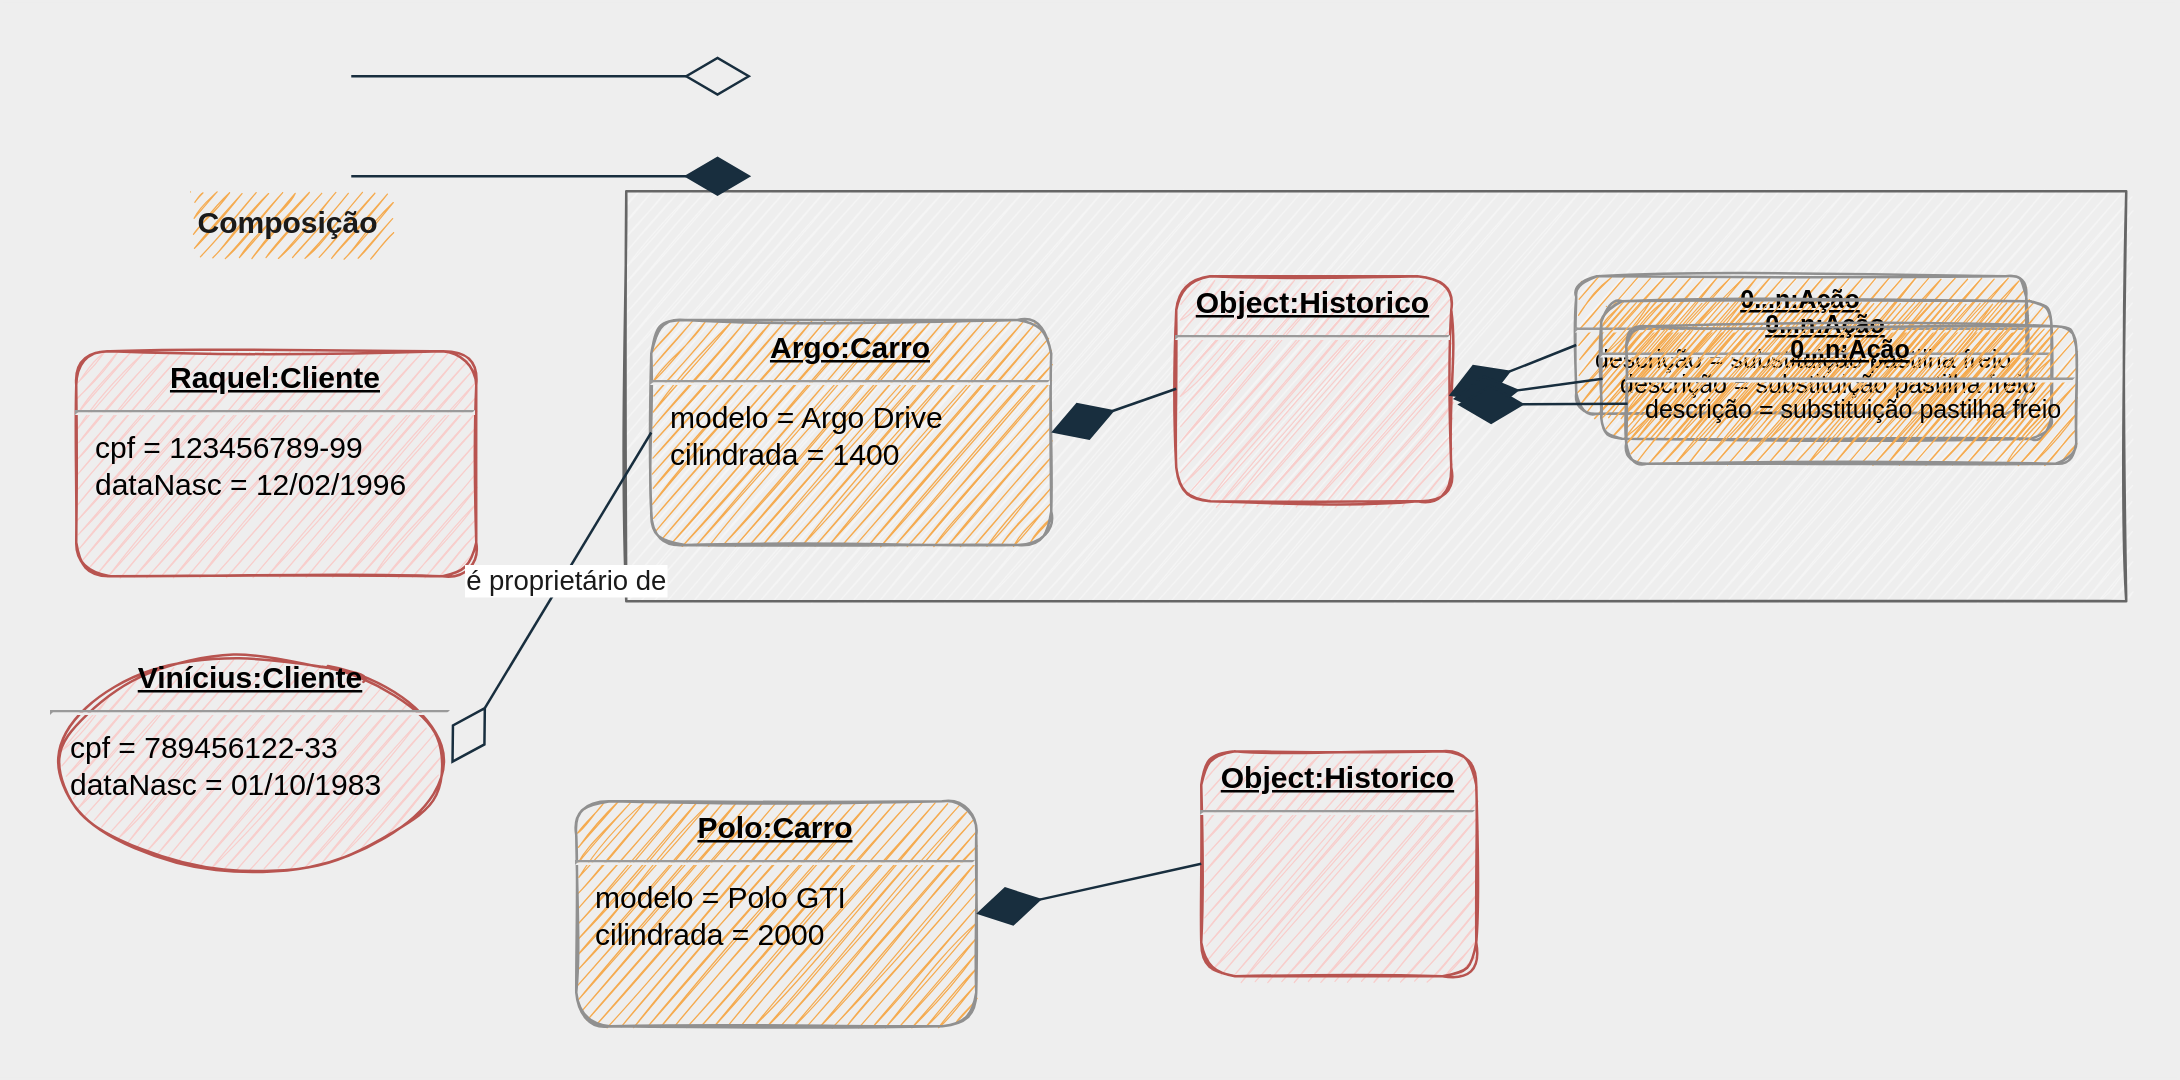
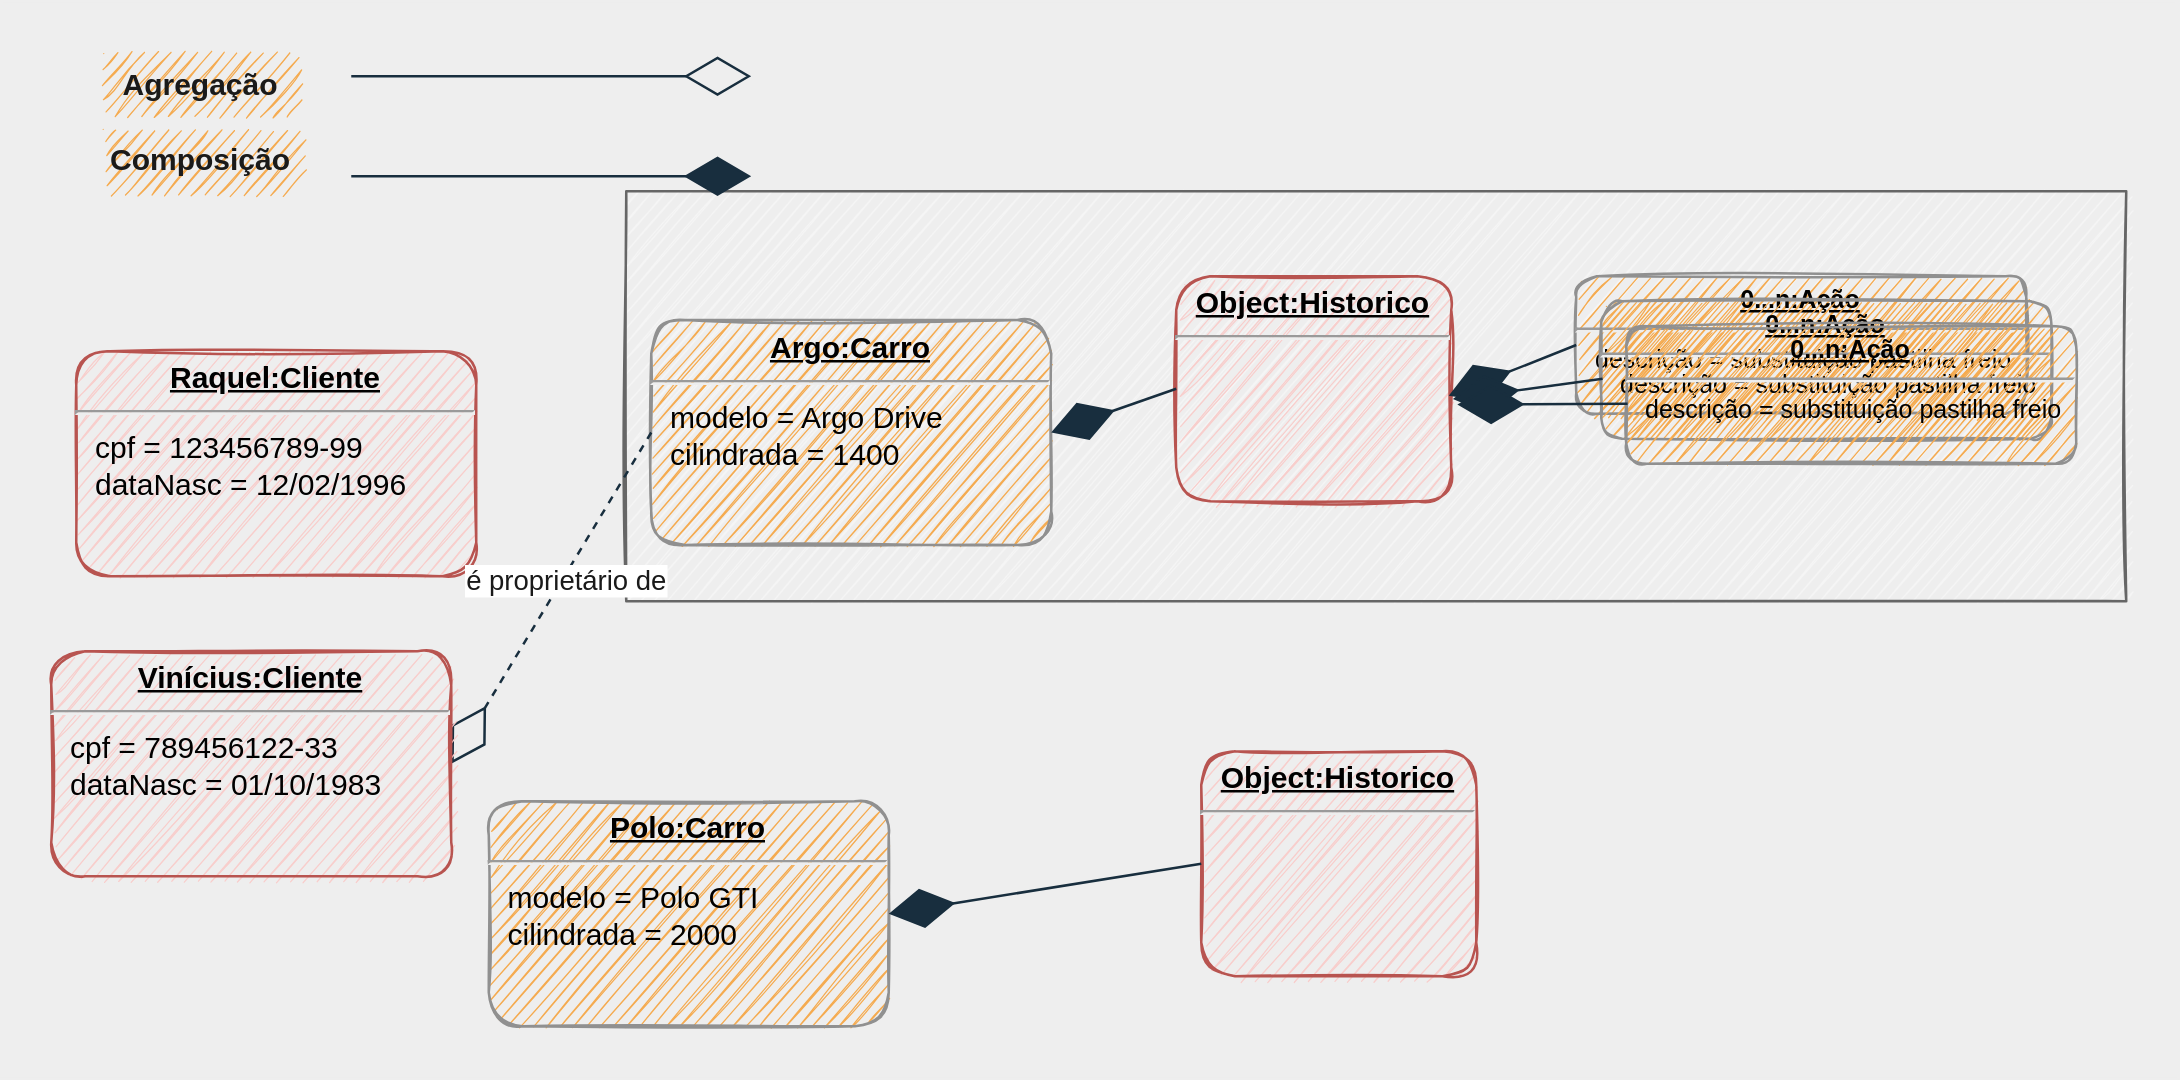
+ <mxCell id="7" value="Agregação" style="text;align=center;fontStyle=1;verticalAlign=middle;spacingLeft=3;spacingRight=3;strokeColor=none;rotatable=0;points=[[0,0.5],[1,0.5]];portConstraint=eastwest;rounded=1;sketch=1;fillColor=#F5AB50;fontColor=#1A1A1A;" parent="1" vertex="1"><mxGeometry x="40" y="20" width="80" height="26" as="geometry" /></mxCell>
- <mxCell id="9" value="Composição" style="text;align=center;fontStyle=1;verticalAlign=middle;spacingLeft=3;spacingRight=3;strokeColor=none;rotatable=0;points=[[0,0.5],[1,0.5]];portConstraint=eastwest;rounded=1;sketch=1;fillColor=#F5AB50;fontColor=#1A1A1A;" parent="1" vertex="1"><mxGeometry x="75" y="75" width="80" height="26" as="geometry" /></mxCell>
+ <mxCell id="9" value="Composição" style="text;align=center;fontStyle=1;verticalAlign=middle;spacingLeft=3;spacingRight=3;strokeColor=none;rotatable=0;points=[[0,0.5],[1,0.5]];portConstraint=eastwest;rounded=1;sketch=1;fillColor=#F5AB50;fontColor=#1A1A1A;" parent="1" vertex="1"><mxGeometry x="40" y="50" width="80" height="26" as="geometry" /></mxCell>
- <mxCell id="5" value="" style="endArrow=diamondThin;endFill=0;endSize=24;html=1;strokeColor=#182E3E;fontColor=#1A1A1A;entryX=1;entryY=0.5;entryDx=0;entryDy=0;exitX=0;exitY=0.5;exitDx=0;exitDy=0;" parent="1" source="3" target="11" edge="1"><mxGeometry width="160" relative="1" as="geometry"><mxPoint x="230" y="150" as="sourcePoint" /><mxPoint x="350" y="200" as="targetPoint" /></mxGeometry></mxCell>
+ <mxCell id="5" value="" style="endArrow=diamondThin;endFill=0;endSize=24;html=1;strokeColor=#182E3E;fontColor=#1A1A1A;entryX=1;entryY=0.5;entryDx=0;entryDy=0;exitX=0;exitY=0.5;exitDx=0;exitDy=0;dashed=1;" parent="1" source="3" target="11" edge="1"><mxGeometry width="160" relative="1" as="geometry"><mxPoint x="230" y="150" as="sourcePoint" /><mxPoint x="350" y="200" as="targetPoint" /></mxGeometry></mxCell>
- <mxCell id="11" value="&lt;p style=&quot;margin: 0px ; margin-top: 4px ; text-align: center ; text-decoration: underline&quot;&gt;&lt;b&gt;Vinícius:Cliente&lt;/b&gt;&lt;/p&gt;&lt;hr&gt;&lt;p style=&quot;margin: 0px ; margin-left: 8px&quot;&gt;cpf = 789456122-33&lt;br&gt;dataNasc = 01/10/1983&lt;br&gt;&lt;/p&gt;" style="ellipse;verticalAlign=top;align=left;overflow=fill;fontSize=12;fontFamily=Helvetica;html=1;sketch=1;strokeColor=#b85450;fillColor=#f8cecc;" parent="1" vertex="1"><mxGeometry x="20" y="260" width="160" height="90" as="geometry" /></mxCell>
+ <mxCell id="11" value="&lt;p style=&quot;margin: 0px ; margin-top: 4px ; text-align: center ; text-decoration: underline&quot;&gt;&lt;b&gt;Vinícius:Cliente&lt;/b&gt;&lt;/p&gt;&lt;hr&gt;&lt;p style=&quot;margin: 0px ; margin-left: 8px&quot;&gt;cpf = 789456122-33&lt;br&gt;dataNasc = 01/10/1983&lt;br&gt;&lt;/p&gt;" style="verticalAlign=top;align=left;overflow=fill;fontSize=12;fontFamily=Helvetica;html=1;rounded=1;sketch=1;strokeColor=#b85450;fillColor=#f8cecc;" parent="1" vertex="1"><mxGeometry x="20" y="260" width="160" height="90" as="geometry" /></mxCell>
- <mxCell id="16" value="&lt;p style=&quot;margin: 0px ; margin-top: 4px ; text-align: center ; text-decoration: underline&quot;&gt;&lt;b&gt;Polo:Carro&lt;/b&gt;&lt;/p&gt;&lt;hr&gt;&lt;p style=&quot;margin: 0px ; margin-left: 8px&quot;&gt;modelo = Polo GTI&lt;br&gt;cilindrada = 2000&lt;br&gt;&lt;/p&gt;" style="verticalAlign=top;align=left;overflow=fill;fontSize=12;fontFamily=Helvetica;html=1;rounded=1;sketch=1;strokeColor=#909090;fillColor=#F5AB50;" parent="1" vertex="1"><mxGeometry x="230" y="320" width="160" height="90" as="geometry" /></mxCell>
+ <mxCell id="16" value="&lt;p style=&quot;margin: 0px ; margin-top: 4px ; text-align: center ; text-decoration: underline&quot;&gt;&lt;b&gt;Polo:Carro&lt;/b&gt;&lt;/p&gt;&lt;hr&gt;&lt;p style=&quot;margin: 0px ; margin-left: 8px&quot;&gt;modelo = Polo GTI&lt;br&gt;cilindrada = 2000&lt;br&gt;&lt;/p&gt;" style="verticalAlign=top;align=left;overflow=fill;fontSize=12;fontFamily=Helvetica;html=1;rounded=1;sketch=1;strokeColor=#909090;fillColor=#F5AB50;" parent="1" vertex="1"><mxGeometry x="195" y="320" width="160" height="90" as="geometry" /></mxCell>
